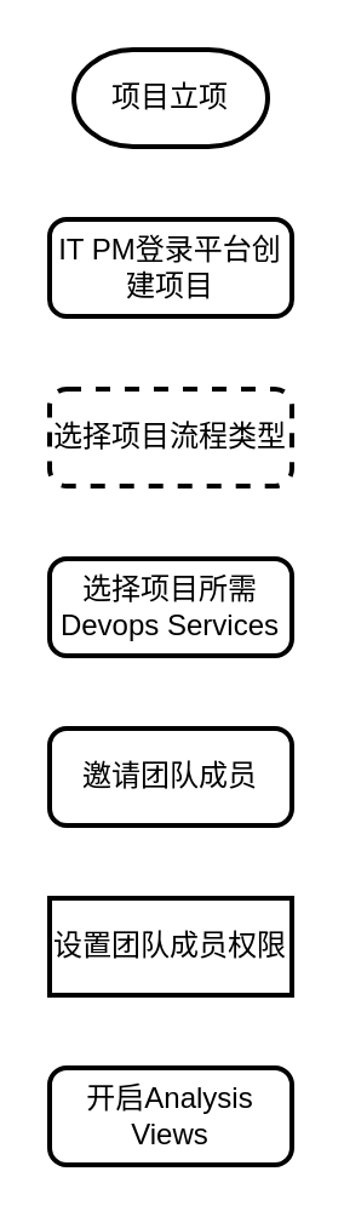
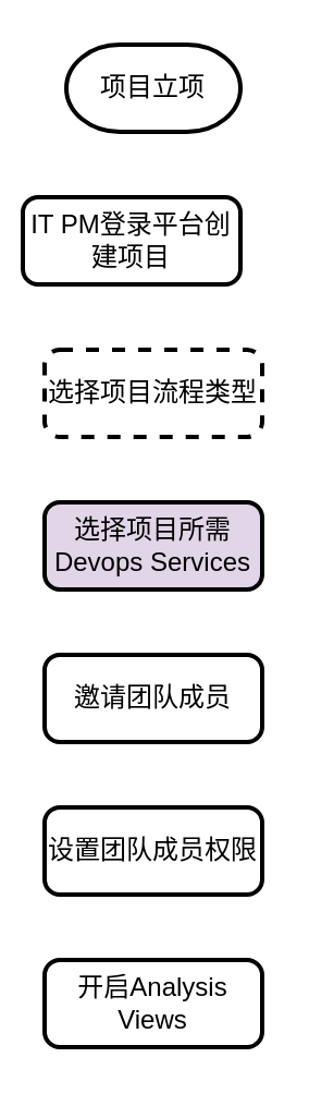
- <mxCell id="3" value="IT PM登录平台创建项目" style="rounded=1;whiteSpace=wrap;html=1;absoluteArcSize=1;arcSize=14;strokeWidth=2;" vertex="1" parent="1"><mxGeometry x="20" y="90" width="100" height="40" as="geometry" /></mxCell>
+ <mxCell id="3" value="IT PM登录平台创建项目" style="rounded=1;whiteSpace=wrap;html=1;absoluteArcSize=1;arcSize=14;strokeWidth=2;" vertex="1" parent="1"><mxGeometry x="10" y="90" width="100" height="40" as="geometry" /></mxCell>
- <mxCell id="5" value="&lt;div&gt;&lt;span&gt;选择项目所需Devops Services&lt;/span&gt;&lt;/div&gt;" style="rounded=1;whiteSpace=wrap;html=1;absoluteArcSize=1;arcSize=14;strokeWidth=2;" vertex="1" parent="1"><mxGeometry x="20" y="230" width="100" height="40" as="geometry" /></mxCell>
+ <mxCell id="5" value="&lt;div&gt;&lt;span&gt;选择项目所需Devops Services&lt;/span&gt;&lt;/div&gt;" style="rounded=1;whiteSpace=wrap;html=1;absoluteArcSize=1;arcSize=14;strokeWidth=2;fillColor=#e1d5e7;" vertex="1" parent="1"><mxGeometry x="20" y="230" width="100" height="40" as="geometry" /></mxCell>
- <mxCell id="7" value="&lt;div&gt;&lt;span&gt;设置团队成员权限&lt;/span&gt;&lt;/div&gt;" style="whiteSpace=wrap;html=1;absoluteArcSize=1;arcSize=14;strokeWidth=2;rounded=0;" vertex="1" parent="1"><mxGeometry x="20" y="370" width="100" height="40" as="geometry" /></mxCell>
+ <mxCell id="7" value="&lt;div&gt;&lt;span&gt;设置团队成员权限&lt;/span&gt;&lt;/div&gt;" style="rounded=1;whiteSpace=wrap;html=1;absoluteArcSize=1;arcSize=14;strokeWidth=2;" vertex="1" parent="1"><mxGeometry x="20" y="370" width="100" height="40" as="geometry" /></mxCell>
